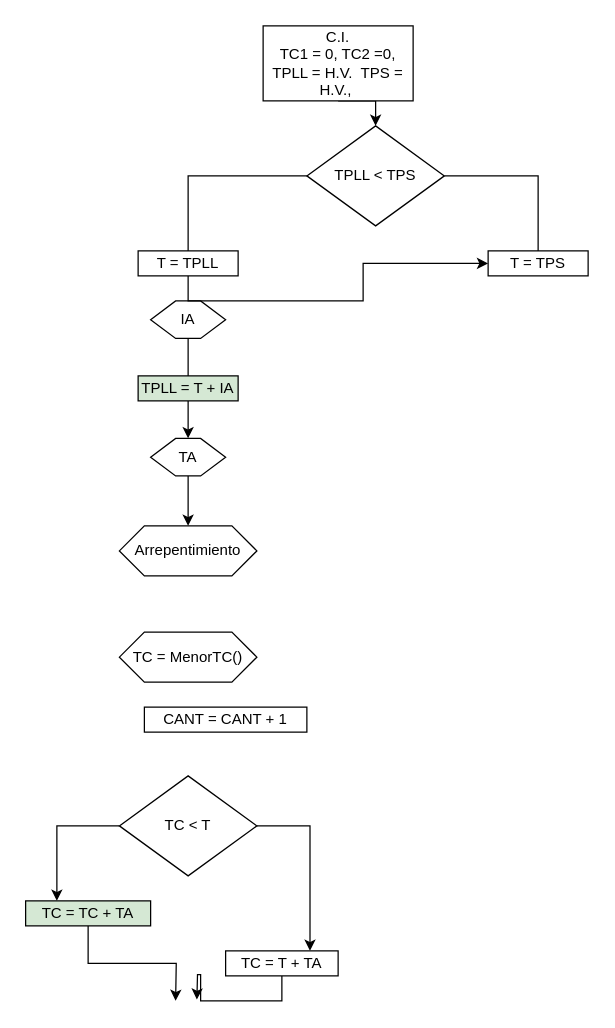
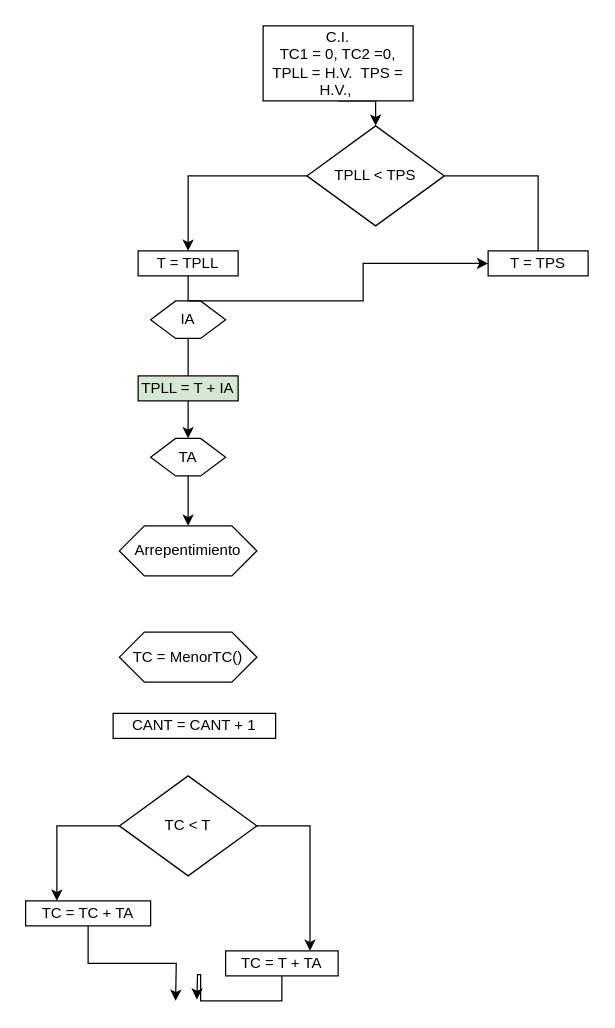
- <mxCell id="4" style="edgeStyle=orthogonalEdgeStyle;rounded=0;orthogonalLoop=1;jettySize=auto;html=1;exitX=0;exitY=0.5;exitDx=0;exitDy=0;entryX=0.5;entryY=0;entryDx=0;entryDy=0;endArrow=none;" parent="1" source="6" target="11" edge="1"><mxGeometry relative="1" as="geometry" /></mxCell>
+ <mxCell id="4" style="edgeStyle=orthogonalEdgeStyle;rounded=0;orthogonalLoop=1;jettySize=auto;html=1;exitX=0;exitY=0.5;exitDx=0;exitDy=0;entryX=0.5;entryY=0;entryDx=0;entryDy=0;" parent="1" source="6" target="11" edge="1"><mxGeometry relative="1" as="geometry" /></mxCell>
- <mxCell id="25" value="CANT = CANT + 1" style="rounded=0;whiteSpace=wrap;html=1;" vertex="1" parent="1"><mxGeometry x="115" y="565" width="130" height="20" as="geometry" /></mxCell>
+ <mxCell id="25" value="CANT = CANT + 1" style="rounded=0;whiteSpace=wrap;html=1;" vertex="1" parent="1"><mxGeometry x="90" y="570" width="130" height="20" as="geometry" /></mxCell>
- <mxCell id="19" value="TC = TC + TA" style="rounded=0;whiteSpace=wrap;html=1;fillColor=#d5e8d4;" parent="1" vertex="1"><mxGeometry x="20" y="720" width="100" height="20" as="geometry" /></mxCell>
+ <mxCell id="19" value="TC = TC + TA" style="rounded=0;whiteSpace=wrap;html=1;" parent="1" vertex="1"><mxGeometry x="20" y="720" width="100" height="20" as="geometry" /></mxCell>
